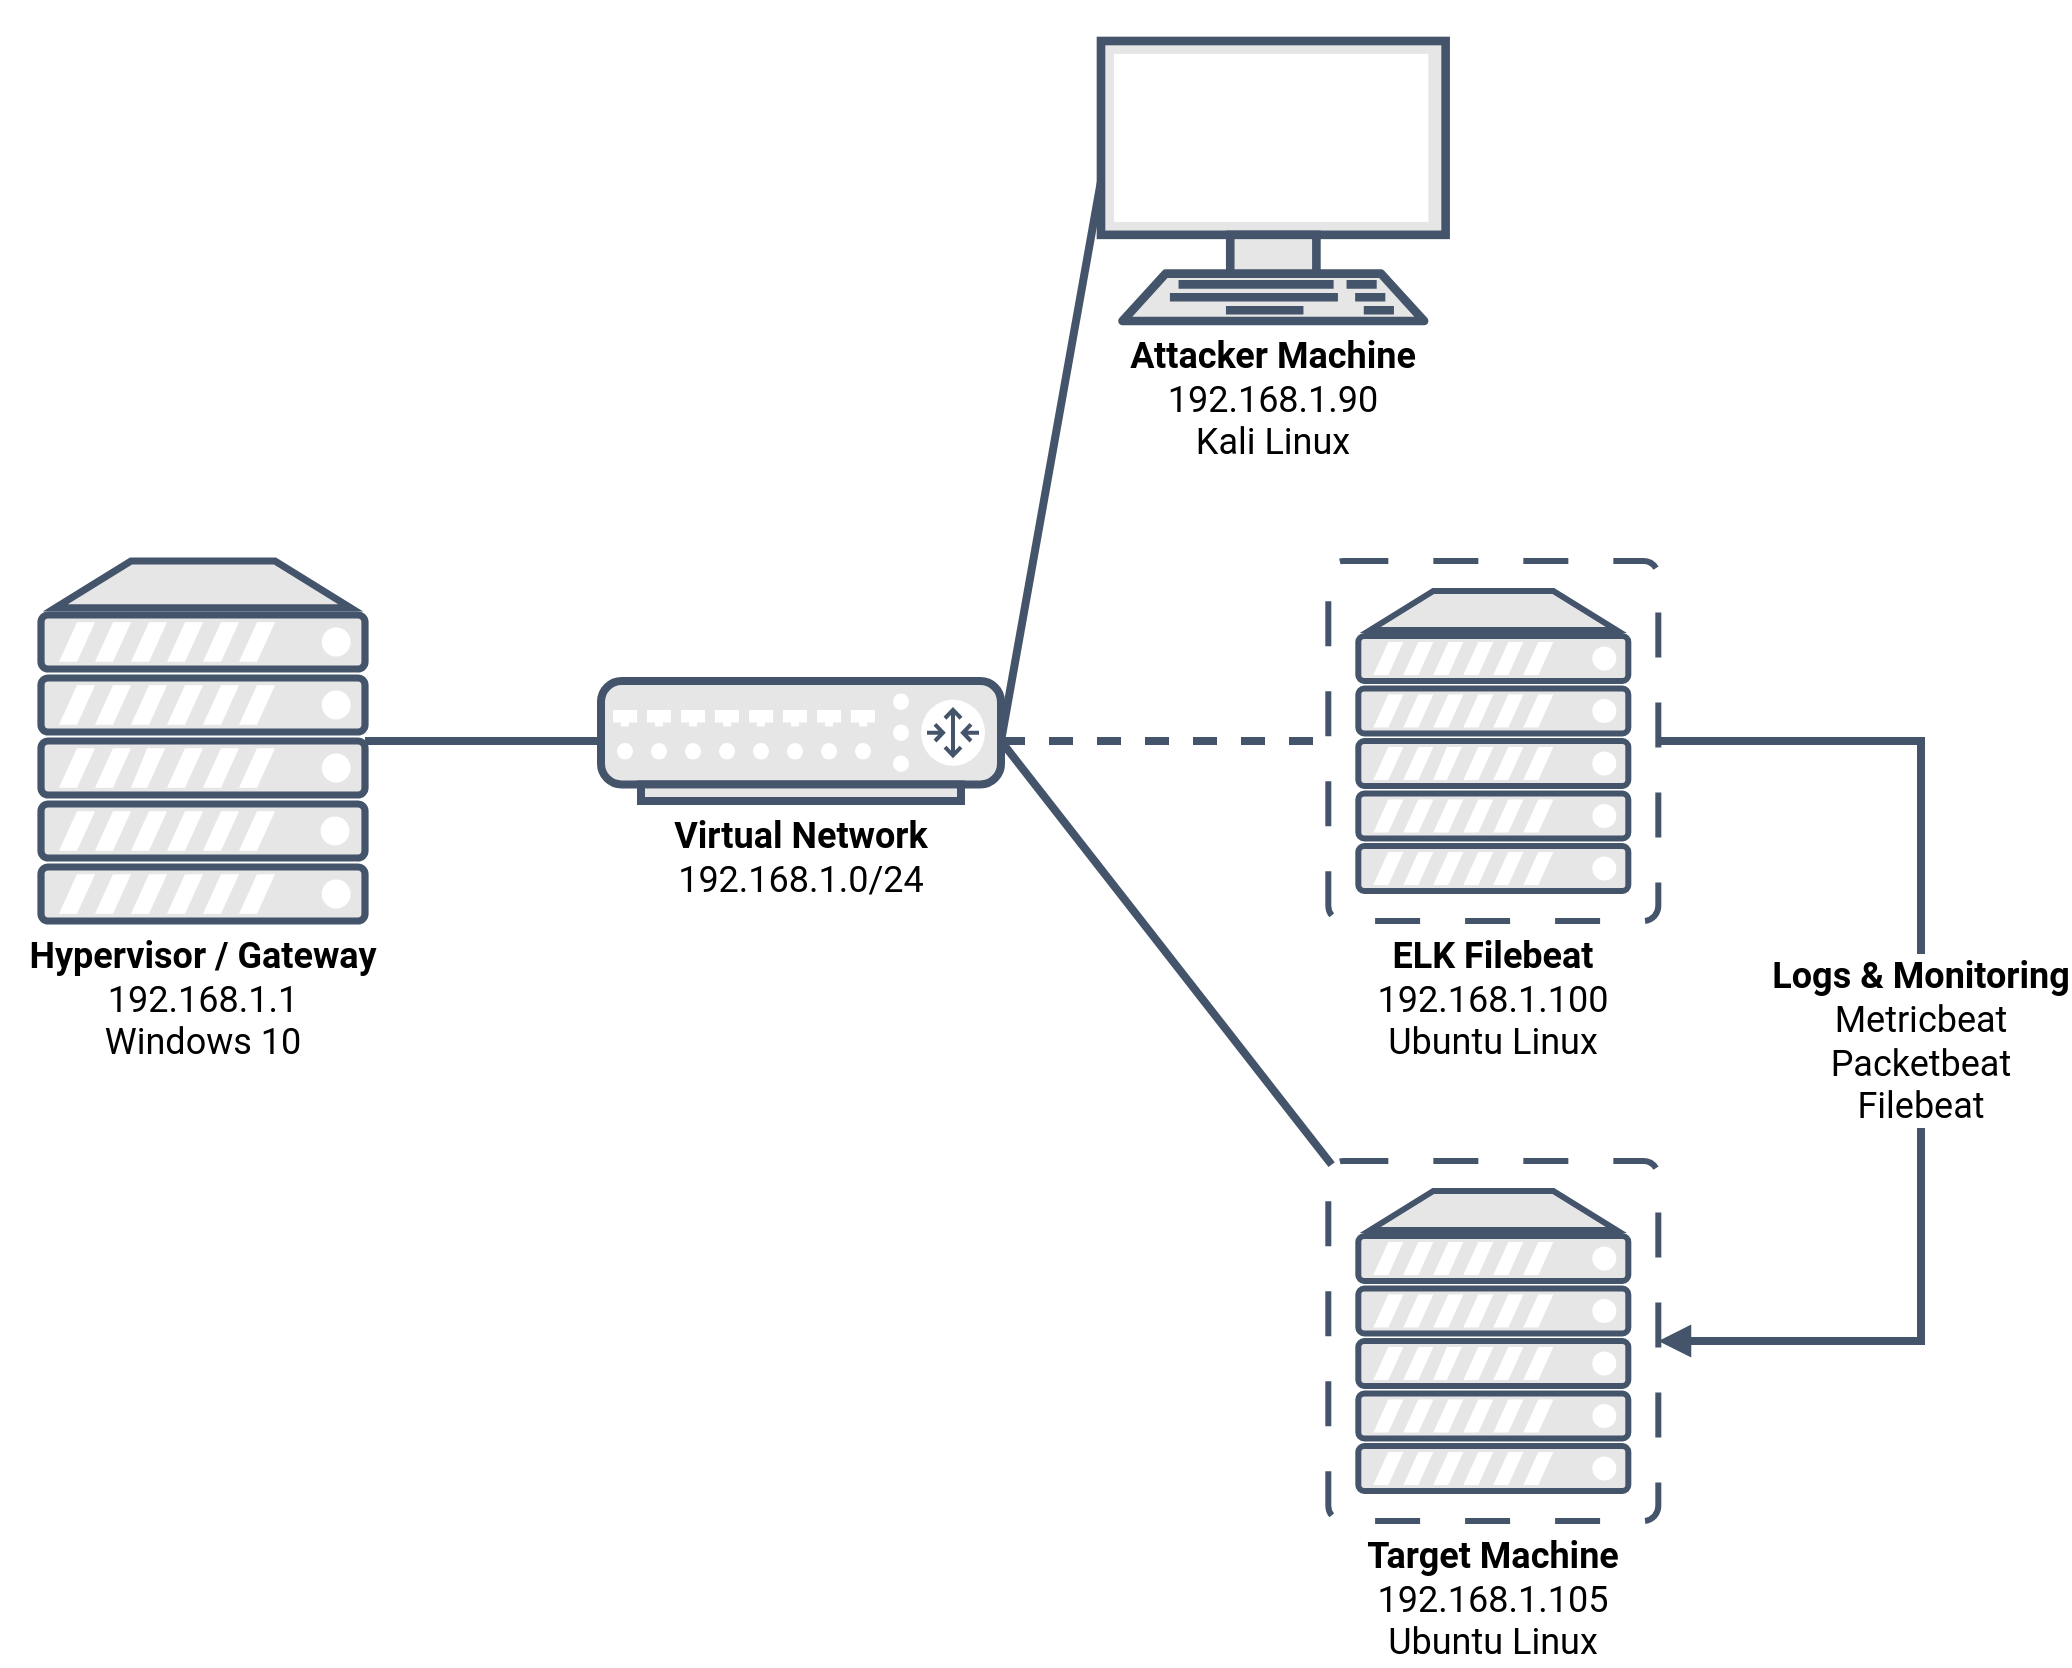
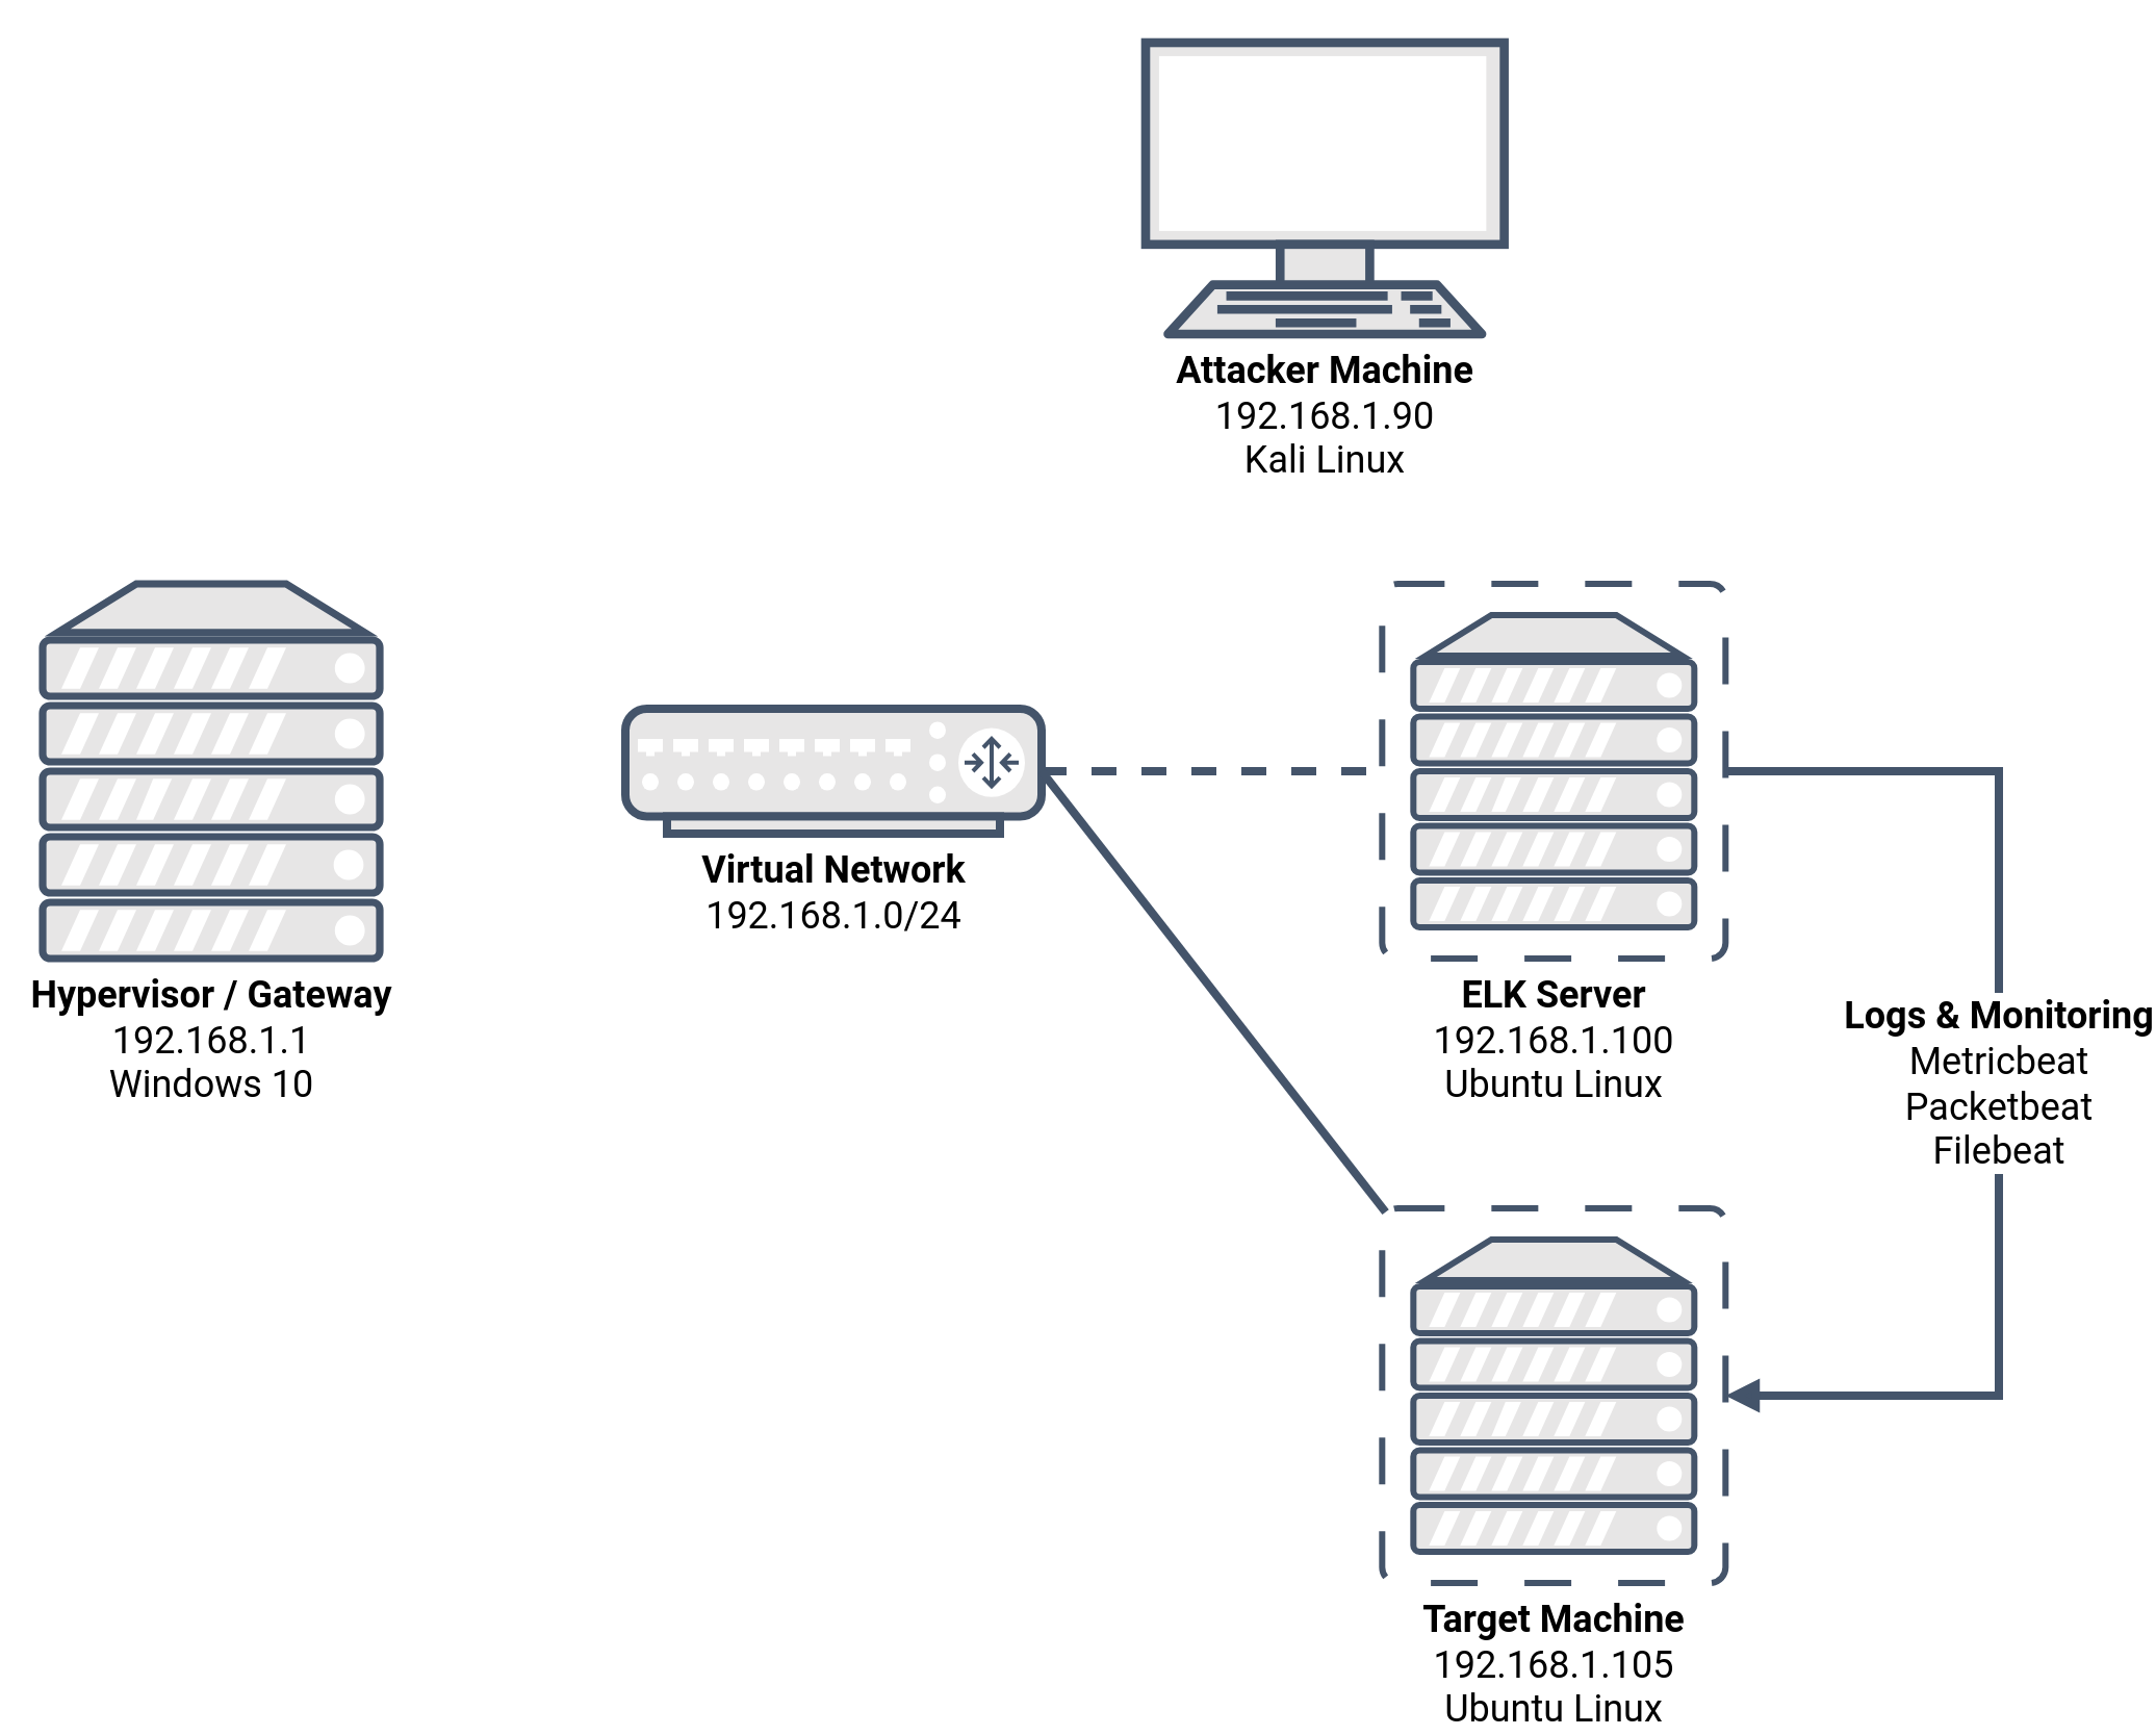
- <mxCell id="9" value="" style="endArrow=none;html=1;strokeColor=#44546A;strokeWidth=4;fontFamily=Roboto;fontSize=18;fontColor=#000000;exitX=1;exitY=0.5;exitDx=0;exitDy=0;exitPerimeter=0;entryX=0;entryY=0.5;entryDx=0;entryDy=0;entryPerimeter=0;" edge="1" parent="1" source="4" target="5"><mxGeometry width="50" height="50" relative="1" as="geometry"><mxPoint x="720" y="530" as="sourcePoint" /><mxPoint x="770" y="480" as="targetPoint" /></mxGeometry></mxCell>
- <mxCell id="2" style="edgeStyle=orthogonalEdgeStyle;rounded=0;orthogonalLoop=1;jettySize=auto;html=1;entryX=0;entryY=0.5;entryDx=0;entryDy=0;entryPerimeter=0;fontFamily=Roboto;fontSize=18;fontColor=#000000;endArrow=none;endFill=0;strokeColor=#44546A;strokeWidth=4;" edge="1" parent="1" source="3" target="4"><mxGeometry relative="1" as="geometry" /></mxCell>
- <mxCell id="7" value="&lt;b&gt;ELK Filebeat&lt;br&gt;&lt;/b&gt;192.168.1.100&lt;br&gt;Ubuntu Linux" style="verticalAlign=top;verticalLabelPosition=bottom;labelPosition=center;align=center;html=1;outlineConnect=0;gradientColor=none;gradientDirection=north;strokeWidth=2;shape=mxgraph.networks.virtual_server;aspect=fixed;fontFamily=Roboto;fontSize=18;strokeColor=#44546A;fillColor=#E7E6E6;" vertex="1" parent="1"><mxGeometry x="663.66" y="280" width="165" height="180" as="geometry" /></mxCell>
+ <mxCell id="7" value="&lt;b&gt;ELK Server&lt;br&gt;&lt;/b&gt;192.168.1.100&lt;br&gt;Ubuntu Linux" style="verticalAlign=top;verticalLabelPosition=bottom;labelPosition=center;align=center;html=1;outlineConnect=0;gradientColor=none;gradientDirection=north;strokeWidth=2;shape=mxgraph.networks.virtual_server;aspect=fixed;fontFamily=Roboto;fontSize=18;strokeColor=#44546A;fillColor=#E7E6E6;" vertex="1" parent="1"><mxGeometry x="663.66" y="280" width="165" height="180" as="geometry" /></mxCell>
